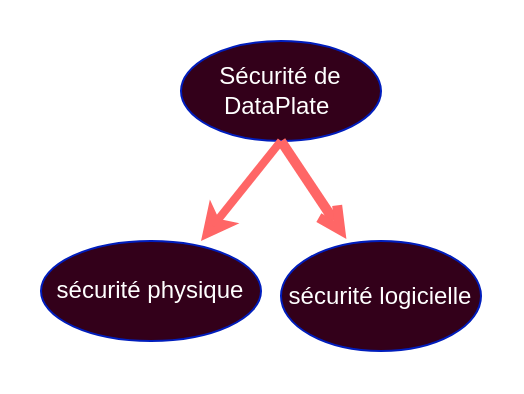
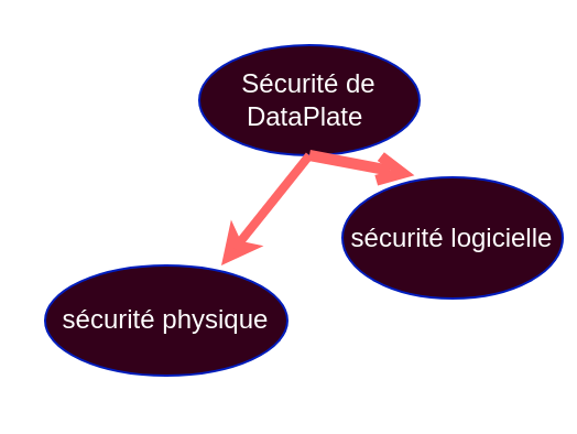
- <mxCell id="6" value="sécurité logicielle" style="ellipse;whiteSpace=wrap;html=1;fillColor=#33001A;fontColor=#ffffff;strokeColor=#001DBC;" vertex="1" parent="1"><mxGeometry x="140" y="120" width="100" height="55" as="geometry" /></mxCell>
+ <mxCell id="6" value="sécurité logicielle" style="ellipse;whiteSpace=wrap;html=1;fillColor=#33001A;fontColor=#ffffff;strokeColor=#001DBC;" vertex="1" parent="1"><mxGeometry x="155" y="80" width="100" height="55" as="geometry" /></mxCell>
